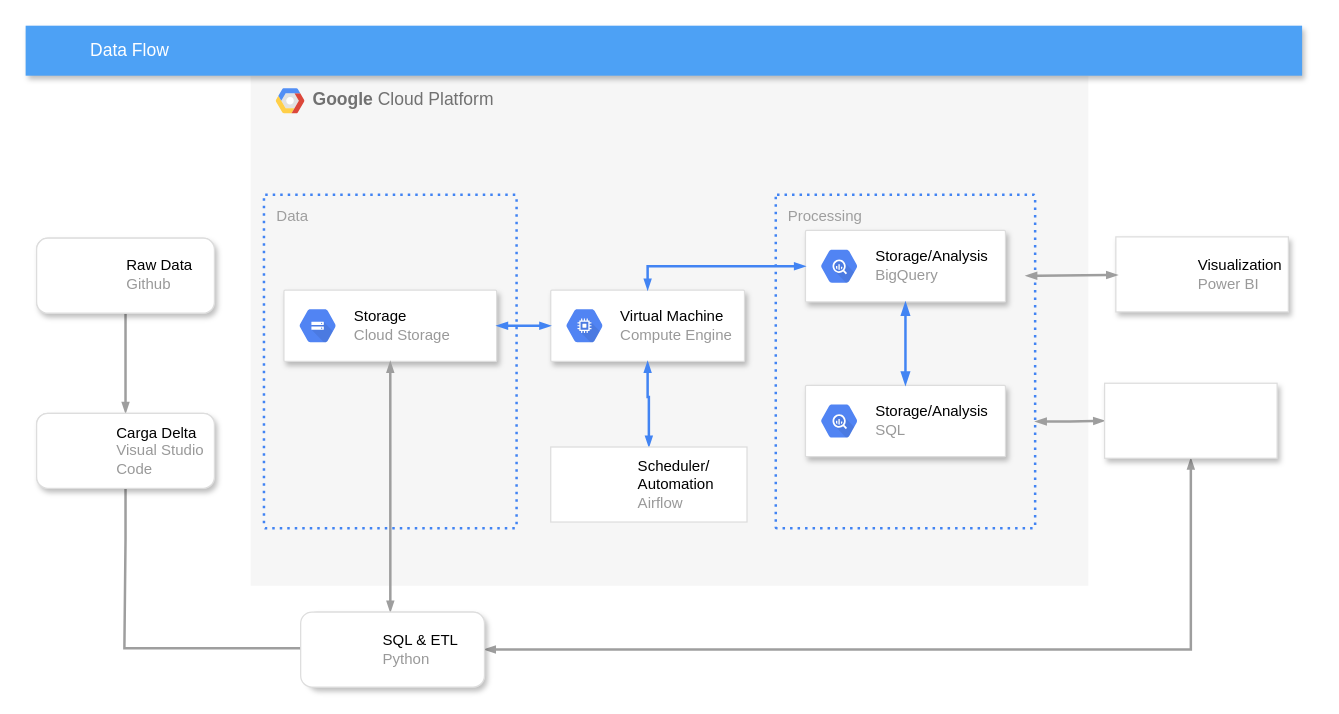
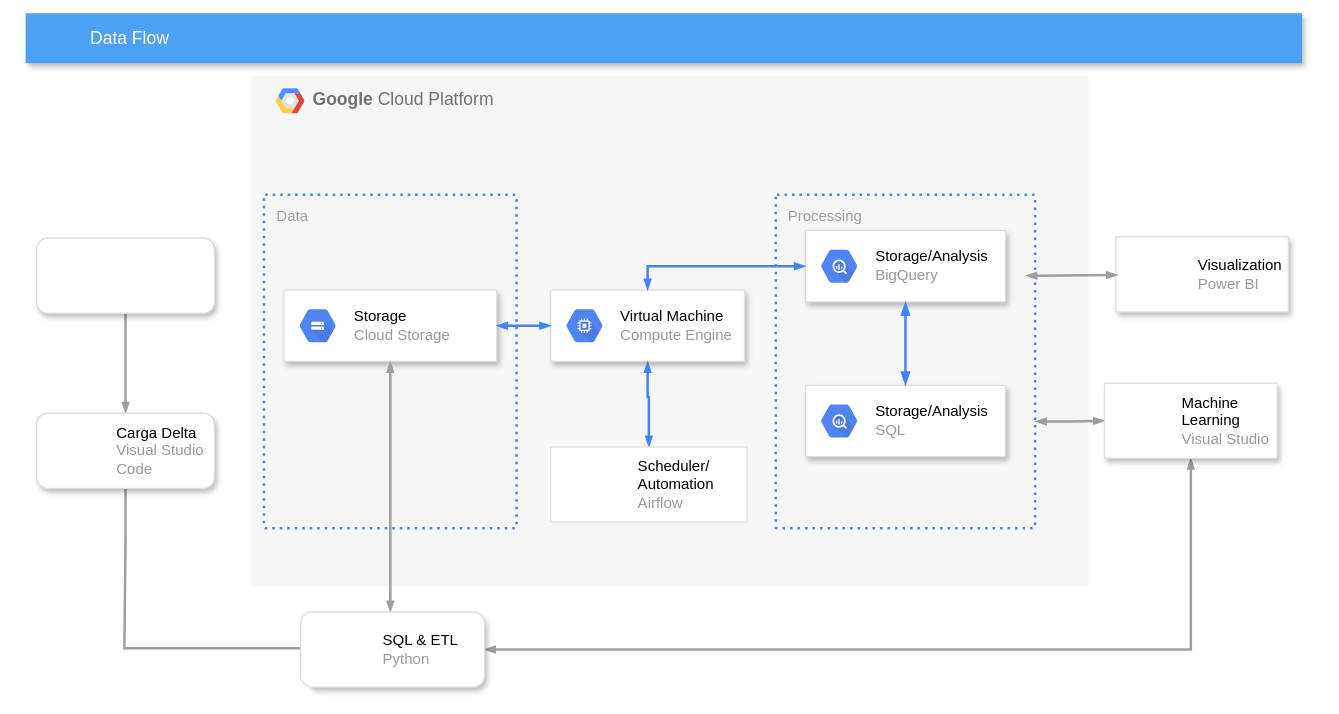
- <mxCell id="27" value="Data Flow" style="fillColor=#4DA1F5;strokeColor=none;shadow=1;gradientColor=none;fontSize=14;align=left;spacingLeft=50;fontColor=#ffffff;html=1;" parent="1" vertex="1"><mxGeometry x="20" y="20" width="1021" height="40" as="geometry" /></mxCell>
+ <mxCell id="27" value="Data Flow" style="fillColor=#4DA1F5;strokeColor=none;shadow=1;gradientColor=none;fontSize=14;align=left;spacingLeft=50;fontColor=#ffffff;html=1;" parent="1" vertex="1"><mxGeometry x="20" y="10" width="1021" height="40" as="geometry" /></mxCell>
- <mxCell id="37" value="&lt;font style=&quot;border-color: var(--border-color);&quot; color=&quot;#000000&quot;&gt;Raw Data&lt;/font&gt;&lt;br style=&quot;border-color: var(--border-color); color: rgb(153, 153, 153);&quot;&gt;&lt;font color=&quot;#999999&quot;&gt;Github&lt;/font&gt;" style="text;strokeColor=none;align=left;fillColor=none;html=1;verticalAlign=middle;whiteSpace=wrap;rounded=0;shadow=0;container=0;" vertex="1" parent="34"><mxGeometry x="70.0" y="13.92" width="60" height="30" as="geometry" /></mxCell>
+ <mxCell id="51" value="Machine Learning&lt;br&gt;&lt;font color=&quot;#999999&quot;&gt;Visual Studio&lt;/font&gt;" style="text;strokeColor=none;align=left;fillColor=none;html=1;verticalAlign=middle;whiteSpace=wrap;rounded=0;shadow=0;" vertex="1" parent="49"><mxGeometry x="60.165" y="15" width="72.983" height="30" as="geometry" /></mxCell>
